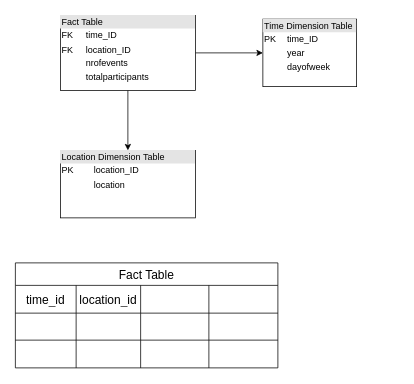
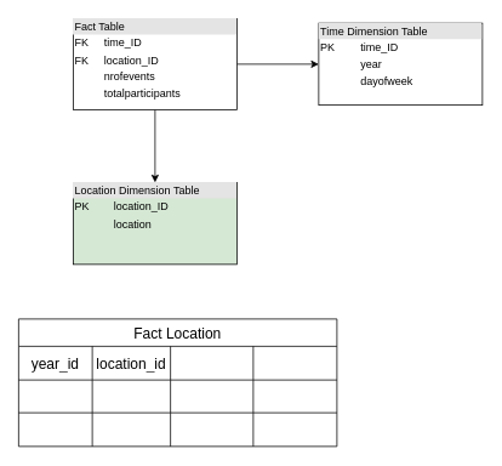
- <mxCell id="5" value="&lt;div style=&quot;box-sizing: border-box; width: 100%; background: rgb(228, 228, 228); padding: 2px;&quot;&gt;Time Dimension Table&lt;/div&gt;&lt;table style=&quot;width:100%;font-size:1em;&quot; cellpadding=&quot;2&quot; cellspacing=&quot;0&quot;&gt;&lt;tbody&gt;&lt;tr&gt;&lt;td&gt;PK&lt;/td&gt;&lt;td&gt;time_ID&lt;/td&gt;&lt;/tr&gt;&lt;tr&gt;&lt;td&gt;&lt;br&gt;&lt;/td&gt;&lt;td&gt;year&lt;/td&gt;&lt;/tr&gt;&lt;tr&gt;&lt;td&gt;&lt;/td&gt;&lt;td&gt;dayofweek&lt;/td&gt;&lt;/tr&gt;&lt;/tbody&gt;&lt;/table&gt;" style="verticalAlign=top;align=left;overflow=fill;html=1;whiteSpace=wrap;" vertex="1" parent="1"><mxGeometry x="350" y="25" width="125" height="90" as="geometry" /></mxCell>
+ <mxCell id="5" value="&lt;div style=&quot;box-sizing: border-box; width: 100%; background: rgb(228, 228, 228); padding: 2px;&quot;&gt;Time Dimension Table&lt;/div&gt;&lt;table style=&quot;width:100%;font-size:1em;&quot; cellpadding=&quot;2&quot; cellspacing=&quot;0&quot;&gt;&lt;tbody&gt;&lt;tr&gt;&lt;td&gt;PK&lt;/td&gt;&lt;td&gt;time_ID&lt;/td&gt;&lt;/tr&gt;&lt;tr&gt;&lt;td&gt;&lt;br&gt;&lt;/td&gt;&lt;td&gt;year&lt;/td&gt;&lt;/tr&gt;&lt;tr&gt;&lt;td&gt;&lt;/td&gt;&lt;td&gt;dayofweek&lt;/td&gt;&lt;/tr&gt;&lt;/tbody&gt;&lt;/table&gt;" style="verticalAlign=top;align=left;overflow=fill;html=1;whiteSpace=wrap;" vertex="1" parent="1"><mxGeometry x="350" y="25" width="180" height="90" as="geometry" /></mxCell>
- <mxCell id="6" value="&lt;div style=&quot;box-sizing: border-box; width: 100%; background: rgb(228, 228, 228); padding: 2px;&quot;&gt;Location Dimension Table&lt;/div&gt;&lt;table style=&quot;width:100%;font-size:1em;&quot; cellpadding=&quot;2&quot; cellspacing=&quot;0&quot;&gt;&lt;tbody&gt;&lt;tr&gt;&lt;td&gt;PK&lt;/td&gt;&lt;td&gt;location_ID&lt;/td&gt;&lt;/tr&gt;&lt;tr&gt;&lt;td&gt;&lt;br&gt;&lt;/td&gt;&lt;td&gt;location&lt;/td&gt;&lt;/tr&gt;&lt;tr&gt;&lt;td&gt;&lt;/td&gt;&lt;td&gt;&lt;br&gt;&lt;/td&gt;&lt;/tr&gt;&lt;/tbody&gt;&lt;/table&gt;" style="verticalAlign=top;align=left;overflow=fill;html=1;whiteSpace=wrap;" vertex="1" parent="1"><mxGeometry x="80" y="200" width="180" height="90" as="geometry" /></mxCell>
+ <mxCell id="6" value="&lt;div style=&quot;box-sizing: border-box; width: 100%; background: rgb(228, 228, 228); padding: 2px;&quot;&gt;Location Dimension Table&lt;/div&gt;&lt;table style=&quot;width:100%;font-size:1em;&quot; cellpadding=&quot;2&quot; cellspacing=&quot;0&quot;&gt;&lt;tbody&gt;&lt;tr&gt;&lt;td&gt;PK&lt;/td&gt;&lt;td&gt;location_ID&lt;/td&gt;&lt;/tr&gt;&lt;tr&gt;&lt;td&gt;&lt;br&gt;&lt;/td&gt;&lt;td&gt;location&lt;/td&gt;&lt;/tr&gt;&lt;tr&gt;&lt;td&gt;&lt;/td&gt;&lt;td&gt;&lt;br&gt;&lt;/td&gt;&lt;/tr&gt;&lt;/tbody&gt;&lt;/table&gt;" style="verticalAlign=top;align=left;overflow=fill;html=1;whiteSpace=wrap;fillColor=#d5e8d4;" vertex="1" parent="1"><mxGeometry x="80" y="200" width="180" height="90" as="geometry" /></mxCell>
- <mxCell id="7" value="Fact Table" style="shape=table;startSize=30;container=1;collapsible=0;childLayout=tableLayout;strokeColor=default;fontSize=16;" vertex="1" parent="1"><mxGeometry x="20" y="350" width="350" height="140" as="geometry" /></mxCell>
+ <mxCell id="7" value="Fact Location" style="shape=table;startSize=30;container=1;collapsible=0;childLayout=tableLayout;strokeColor=default;fontSize=16;" vertex="1" parent="1"><mxGeometry x="20" y="350" width="350" height="140" as="geometry" /></mxCell>
- <mxCell id="9" value="time_id" style="shape=partialRectangle;html=1;whiteSpace=wrap;connectable=0;strokeColor=inherit;overflow=hidden;fillColor=none;top=0;left=0;bottom=0;right=0;pointerEvents=1;fontSize=16;" vertex="1" parent="8"><mxGeometry width="81" height="37" as="geometry"><mxRectangle width="81" height="37" as="alternateBounds" /></mxGeometry></mxCell>
+ <mxCell id="9" value="year_id" style="shape=partialRectangle;html=1;whiteSpace=wrap;connectable=0;strokeColor=inherit;overflow=hidden;fillColor=none;top=0;left=0;bottom=0;right=0;pointerEvents=1;fontSize=16;" vertex="1" parent="8"><mxGeometry width="81" height="37" as="geometry"><mxRectangle width="81" height="37" as="alternateBounds" /></mxGeometry></mxCell>
